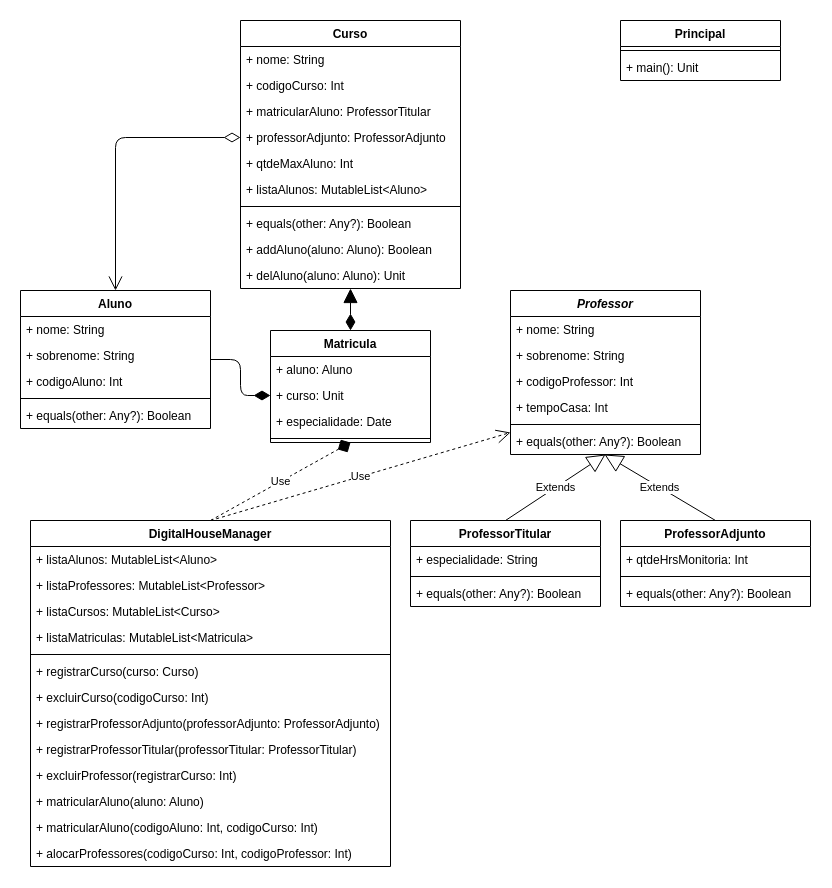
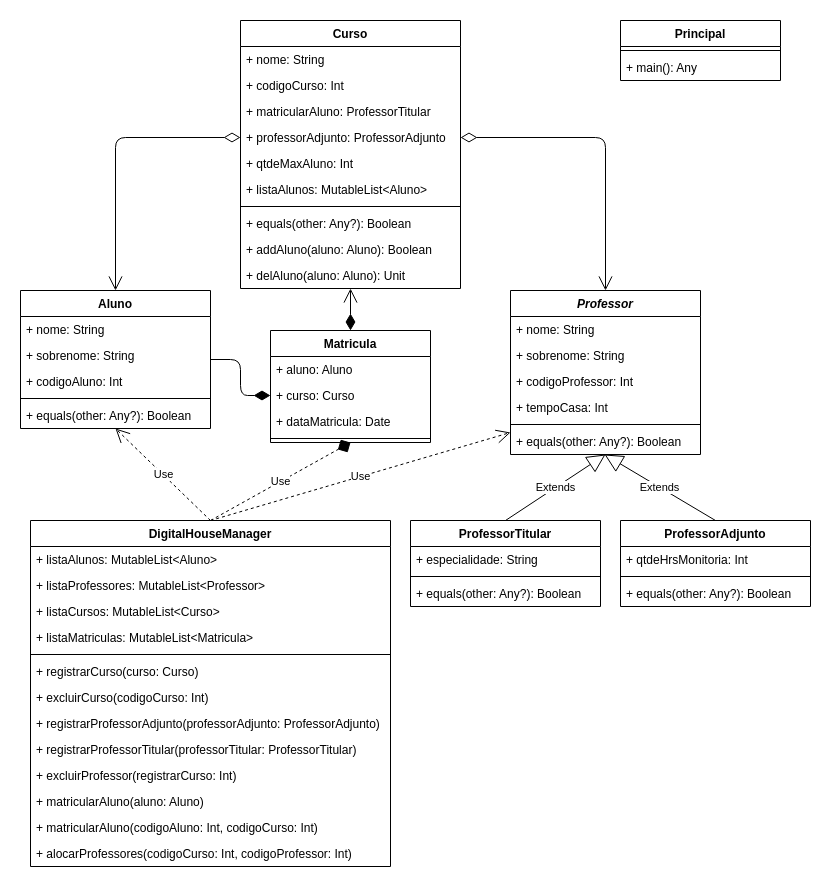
- <mxCell id="50" value="+ main(): Unit" style="text;strokeColor=none;fillColor=none;align=left;verticalAlign=top;spacingLeft=4;spacingRight=4;overflow=hidden;rotatable=0;points=[[0,0.5],[1,0.5]];portConstraint=eastwest;" vertex="1" parent="48"><mxGeometry y="34" width="160" height="26" as="geometry" /></mxCell>
+ <mxCell id="50" value="+ main(): Any" style="text;strokeColor=none;fillColor=none;align=left;verticalAlign=top;spacingLeft=4;spacingRight=4;overflow=hidden;rotatable=0;points=[[0,0.5],[1,0.5]];portConstraint=eastwest;" vertex="1" parent="48"><mxGeometry y="34" width="160" height="26" as="geometry" /></mxCell>
+ <mxCell id="37" value="" style="endArrow=open;html=1;endSize=12;startArrow=diamondThin;startSize=14;startFill=0;edgeStyle=orthogonalEdgeStyle;align=left;verticalAlign=bottom;exitX=1;exitY=0.5;exitDx=0;exitDy=0;entryX=0.5;entryY=0;entryDx=0;entryDy=0;" edge="1" parent="1" source="8" target="21"><mxGeometry x="-0.75" y="20" relative="1" as="geometry"><mxPoint x="240" y="168" as="sourcePoint" /><mxPoint x="115" y="321" as="targetPoint" /><mxPoint as="offset" /></mxGeometry></mxCell>
- <mxCell id="39" value="" style="endArrow=block;html=1;endSize=12;startArrow=diamondThin;startSize=14;startFill=1;edgeStyle=orthogonalEdgeStyle;align=left;verticalAlign=bottom;exitX=0.5;exitY=0;exitDx=0;exitDy=0;entryX=0.5;entryY=1;entryDx=0;entryDy=0;" edge="1" parent="1" source="43" target="4"><mxGeometry x="-0.28" y="-40" relative="1" as="geometry"><mxPoint x="320" y="370" as="sourcePoint" /><mxPoint x="480" y="370" as="targetPoint" /><mxPoint as="offset" /></mxGeometry></mxCell>
+ <mxCell id="39" value="" style="endArrow=open;html=1;endSize=12;startArrow=diamondThin;startSize=14;startFill=1;edgeStyle=orthogonalEdgeStyle;align=left;verticalAlign=bottom;exitX=0.5;exitY=0;exitDx=0;exitDy=0;entryX=0.5;entryY=1;entryDx=0;entryDy=0;" edge="1" parent="1" source="43" target="4"><mxGeometry x="-0.28" y="-40" relative="1" as="geometry"><mxPoint x="320" y="370" as="sourcePoint" /><mxPoint x="480" y="370" as="targetPoint" /><mxPoint as="offset" /></mxGeometry></mxCell>
- <mxCell id="45" value="+ curso: Unit" style="text;strokeColor=none;fillColor=none;align=left;verticalAlign=top;spacingLeft=4;spacingRight=4;overflow=hidden;rotatable=0;points=[[0,0.5],[1,0.5]];portConstraint=eastwest;" vertex="1" parent="43"><mxGeometry y="52" width="160" height="26" as="geometry" /></mxCell>
+ <mxCell id="45" value="+ curso: Curso" style="text;strokeColor=none;fillColor=none;align=left;verticalAlign=top;spacingLeft=4;spacingRight=4;overflow=hidden;rotatable=0;points=[[0,0.5],[1,0.5]];portConstraint=eastwest;" vertex="1" parent="43"><mxGeometry y="52" width="160" height="26" as="geometry" /></mxCell>
- <mxCell id="46" value="+ especialidade: Date" style="text;strokeColor=none;fillColor=none;align=left;verticalAlign=top;spacingLeft=4;spacingRight=4;overflow=hidden;rotatable=0;points=[[0,0.5],[1,0.5]];portConstraint=eastwest;" vertex="1" parent="43"><mxGeometry y="78" width="160" height="26" as="geometry" /></mxCell>
+ <mxCell id="46" value="+ dataMatricula: Date" style="text;strokeColor=none;fillColor=none;align=left;verticalAlign=top;spacingLeft=4;spacingRight=4;overflow=hidden;rotatable=0;points=[[0,0.5],[1,0.5]];portConstraint=eastwest;" vertex="1" parent="43"><mxGeometry y="78" width="160" height="26" as="geometry" /></mxCell>
+ <mxCell id="40" value="Use" style="endArrow=open;endSize=12;dashed=1;html=1;exitX=0.5;exitY=0;exitDx=0;exitDy=0;entryX=0.5;entryY=1;entryDx=0;entryDy=0;" edge="1" parent="1" source="51" target="15"><mxGeometry width="160" relative="1" as="geometry"><mxPoint x="320" y="470" as="sourcePoint" /><mxPoint x="480" y="470" as="targetPoint" /></mxGeometry></mxCell>
